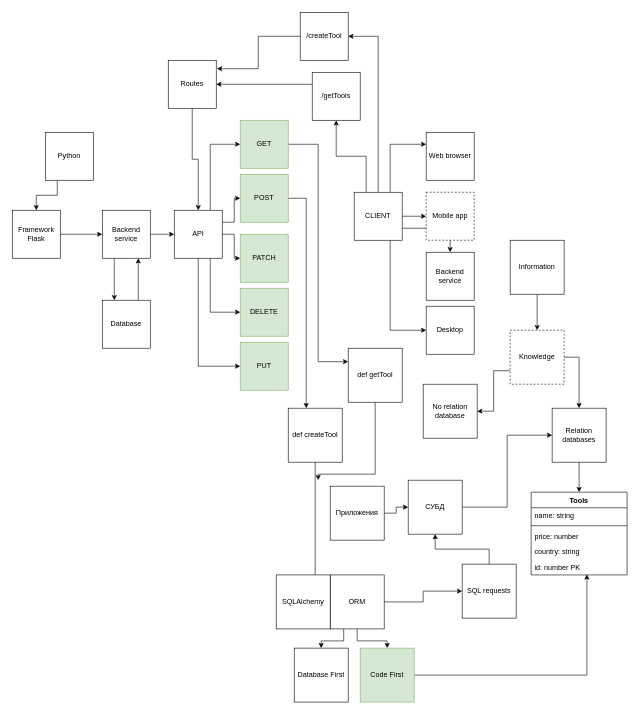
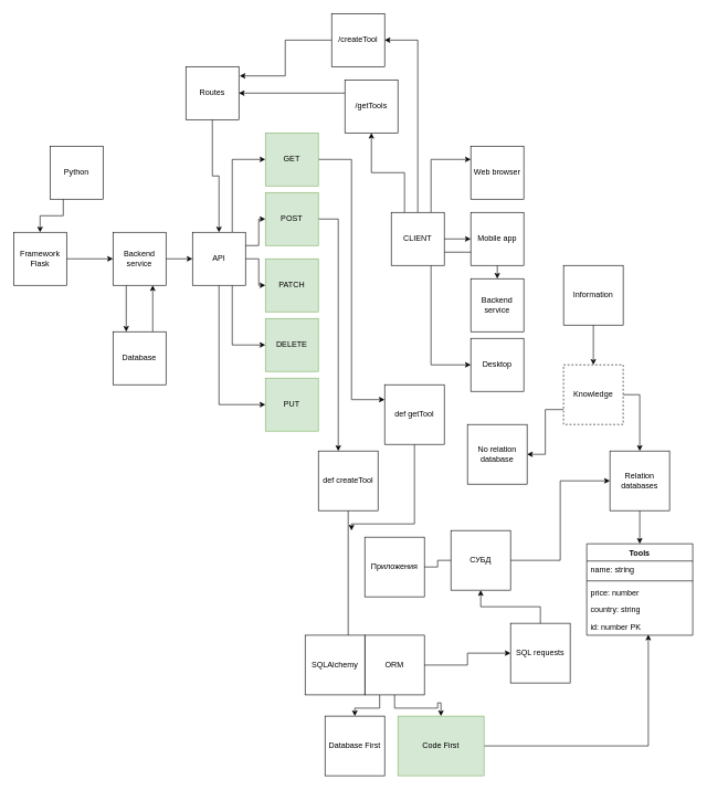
- <mxCell id="32" value="Mobile app" style="whiteSpace=wrap;html=1;aspect=fixed;dashed=1;" parent="1" vertex="1"><mxGeometry x="710" y="320" width="80" height="80" as="geometry" /></mxCell>
+ <mxCell id="32" value="Mobile app" style="whiteSpace=wrap;html=1;aspect=fixed;" parent="1" vertex="1"><mxGeometry x="710" y="320" width="80" height="80" as="geometry" /></mxCell>
- <mxCell id="61" style="edgeStyle=orthogonalEdgeStyle;rounded=0;orthogonalLoop=1;jettySize=auto;html=1;exitX=1;exitY=0.5;exitDx=0;exitDy=0;" parent="1" source="62" target="60" edge="1"><mxGeometry relative="1" as="geometry" /></mxCell>
+ <mxCell id="61" style="edgeStyle=orthogonalEdgeStyle;rounded=0;orthogonalLoop=1;jettySize=auto;html=1;exitX=1;exitY=0.5;exitDx=0;exitDy=0;endArrow=none;" parent="1" source="62" target="60" edge="1"><mxGeometry relative="1" as="geometry" /></mxCell>
- <mxCell id="71" value="Code First" style="whiteSpace=wrap;html=1;aspect=fixed;fillColor=#d5e8d4;strokeColor=#82b366;" parent="1" vertex="1"><mxGeometry x="600" y="1080" width="90" height="90" as="geometry" /></mxCell>
+ <mxCell id="71" value="Code First" style="whiteSpace=wrap;html=1;aspect=fixed;fillColor=#d5e8d4;strokeColor=#82b366;" parent="1" vertex="1"><mxGeometry x="600" y="1080" width="130" height="90" as="geometry" /></mxCell>
